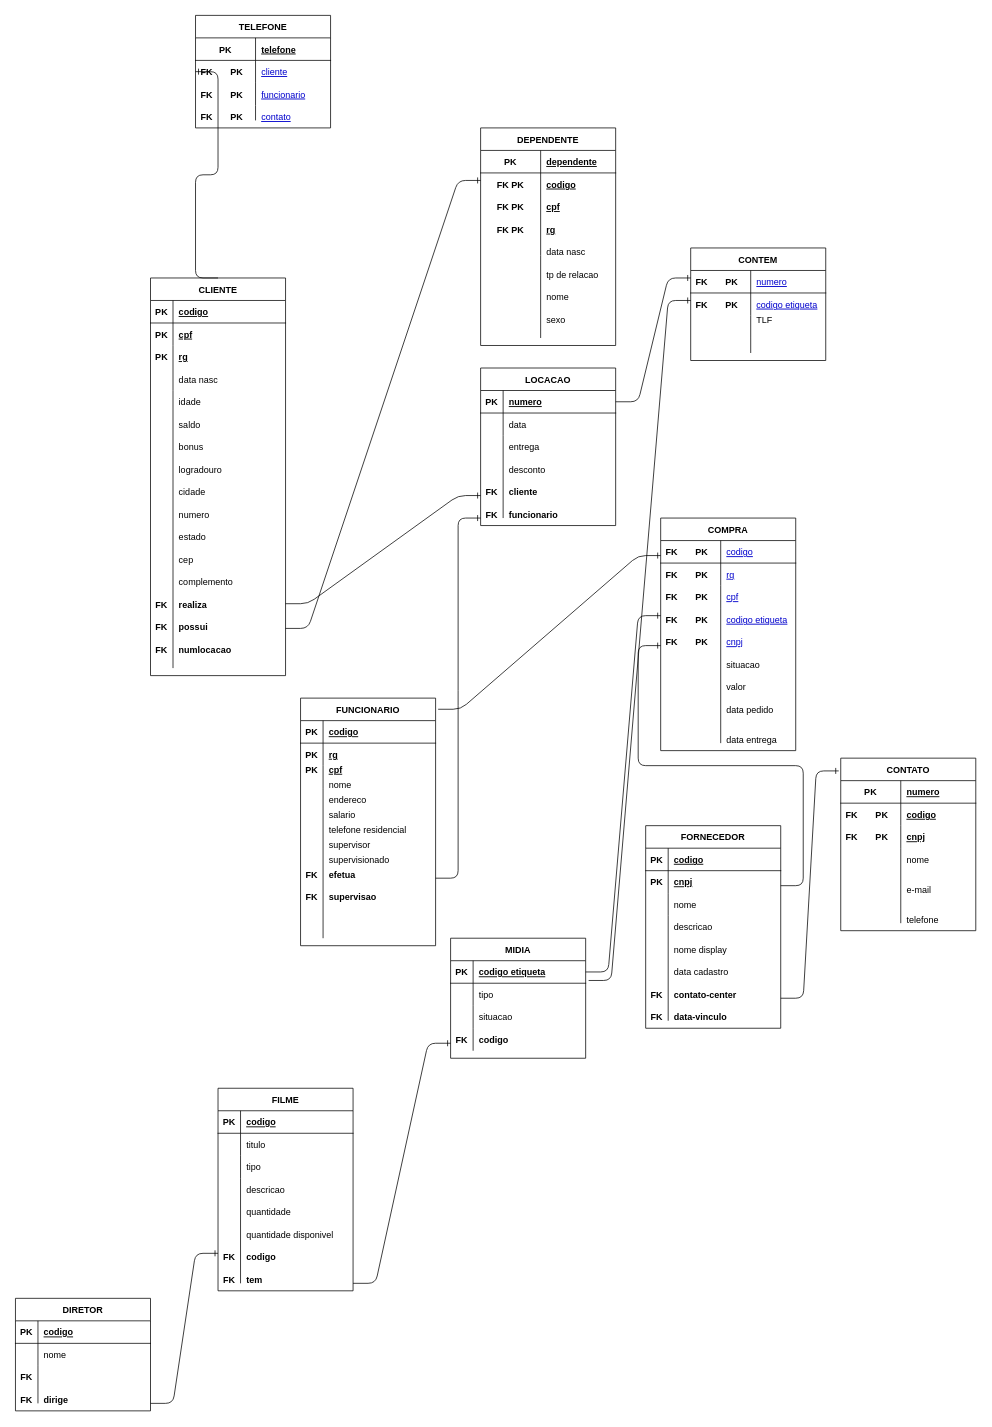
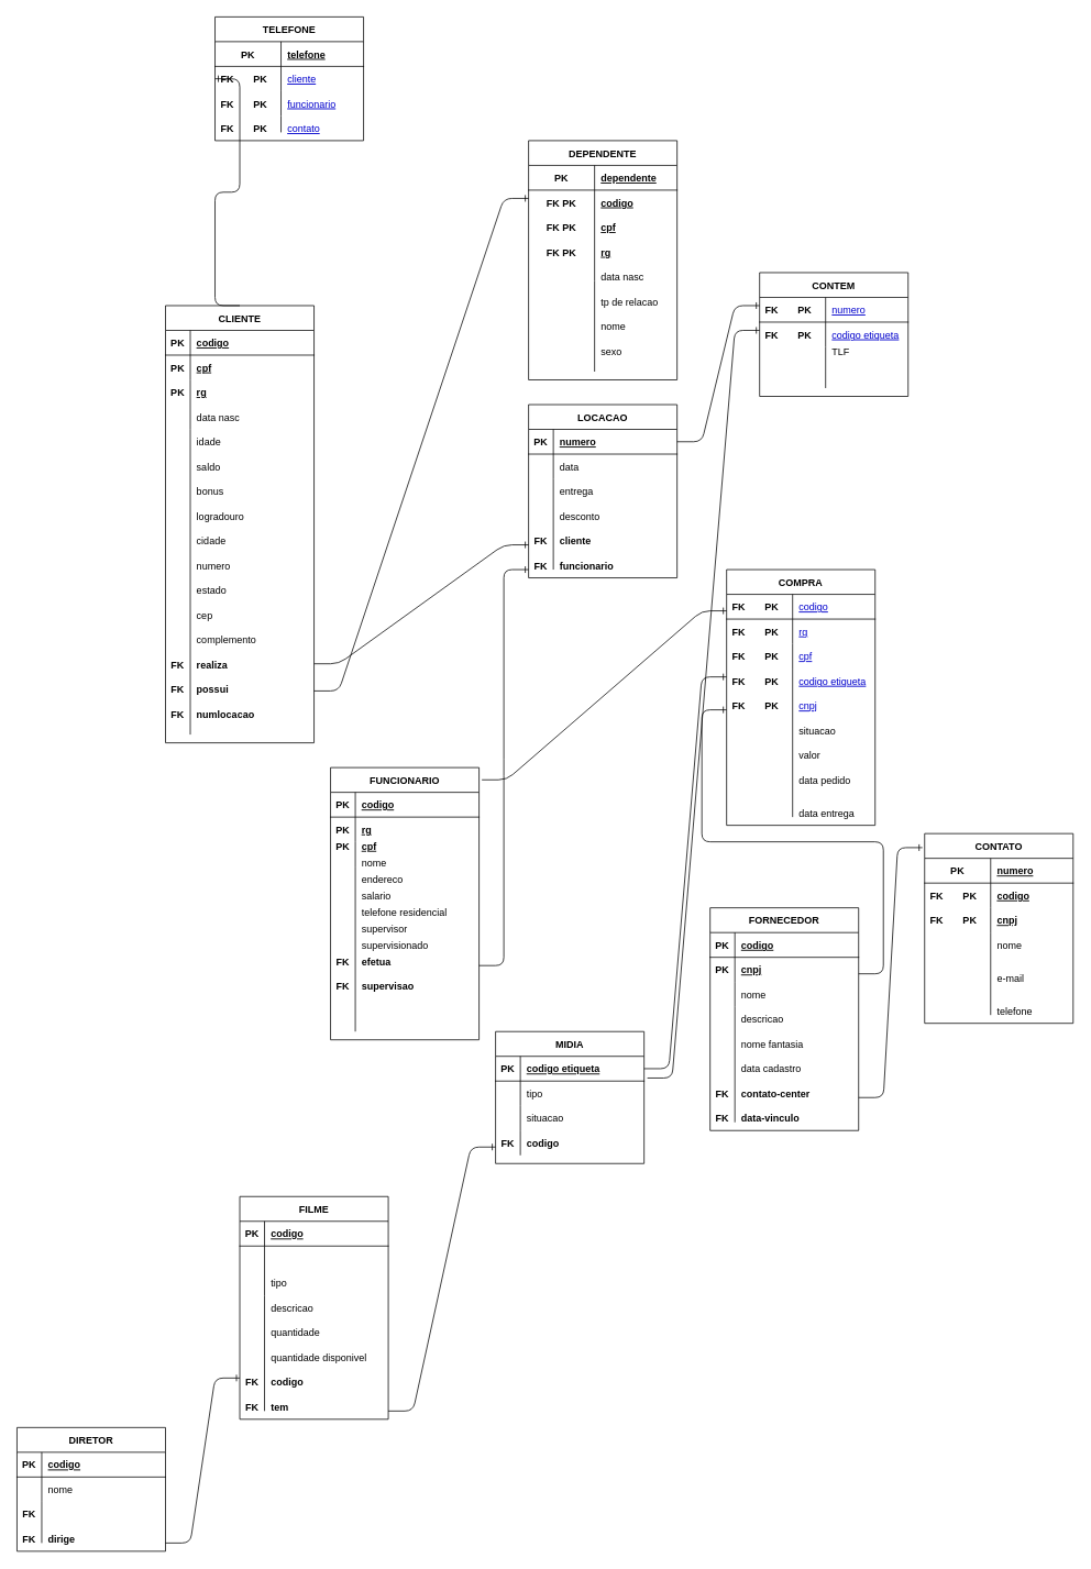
- <mxCell id="283" value="nome display" style="shape=partialRectangle;connectable=0;fillColor=none;top=0;left=0;bottom=0;right=0;align=left;spacingLeft=6;overflow=hidden;" parent="267" vertex="1"><mxGeometry x="30" y="150" width="150" height="30" as="geometry" /></mxCell>
+ <mxCell id="283" value="nome fantasia" style="shape=partialRectangle;connectable=0;fillColor=none;top=0;left=0;bottom=0;right=0;align=left;spacingLeft=6;overflow=hidden;" parent="267" vertex="1"><mxGeometry x="30" y="150" width="150" height="30" as="geometry" /></mxCell>
- <mxCell id="195" value="titulo" style="shape=partialRectangle;connectable=0;fillColor=none;top=0;left=0;bottom=0;right=0;align=left;spacingLeft=6;overflow=hidden;" parent="193" vertex="1"><mxGeometry x="30" width="150" height="30" as="geometry" /></mxCell>
